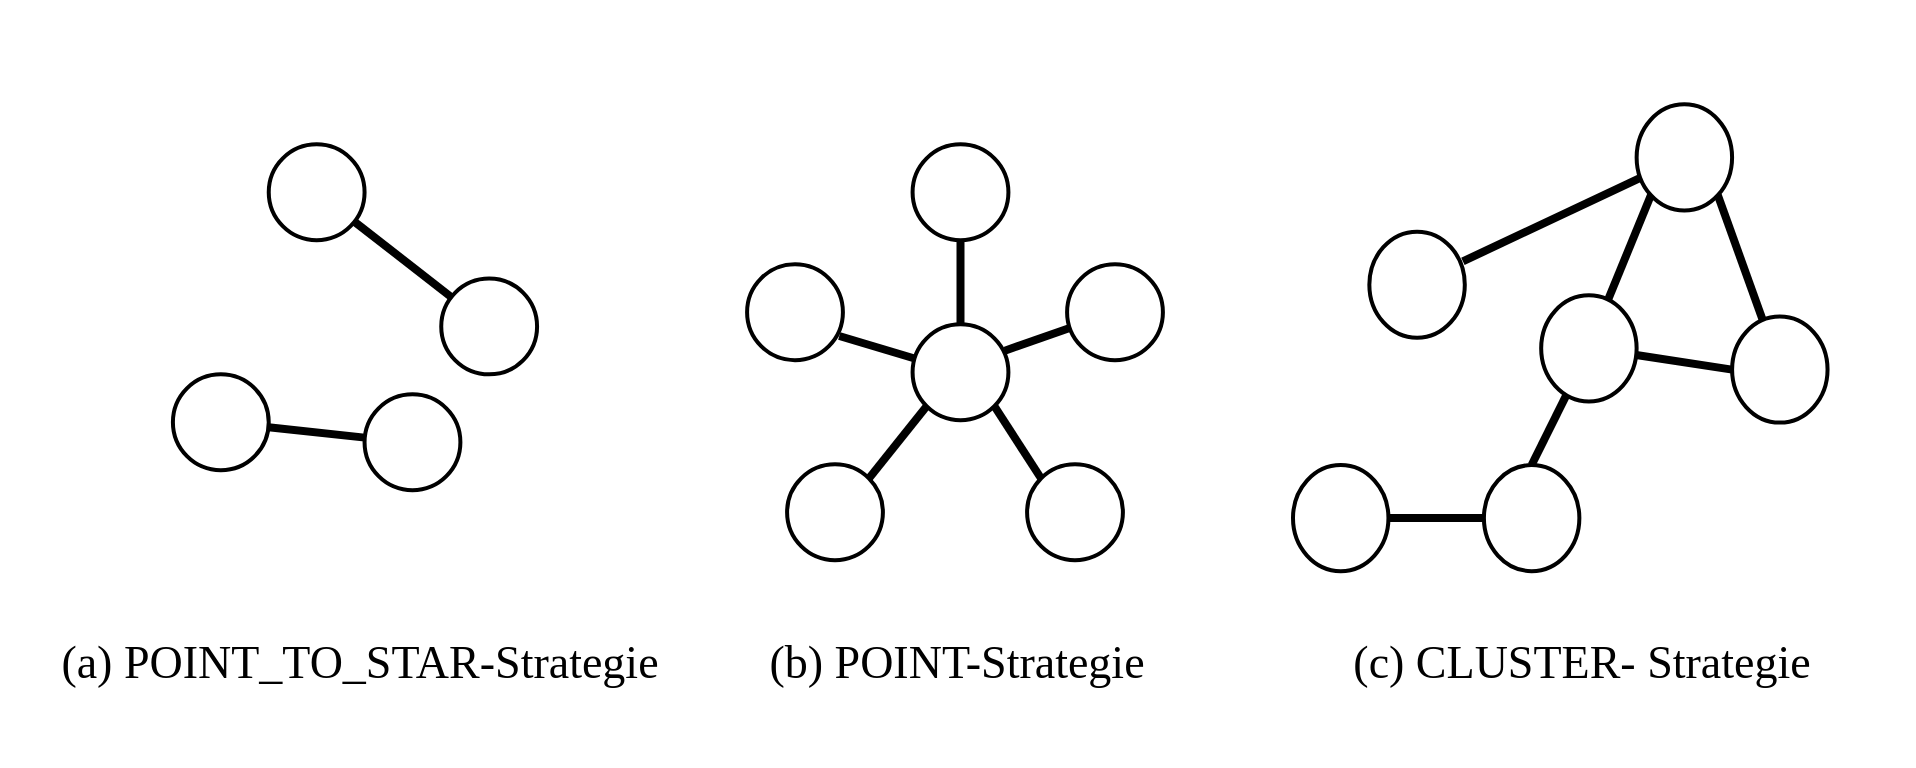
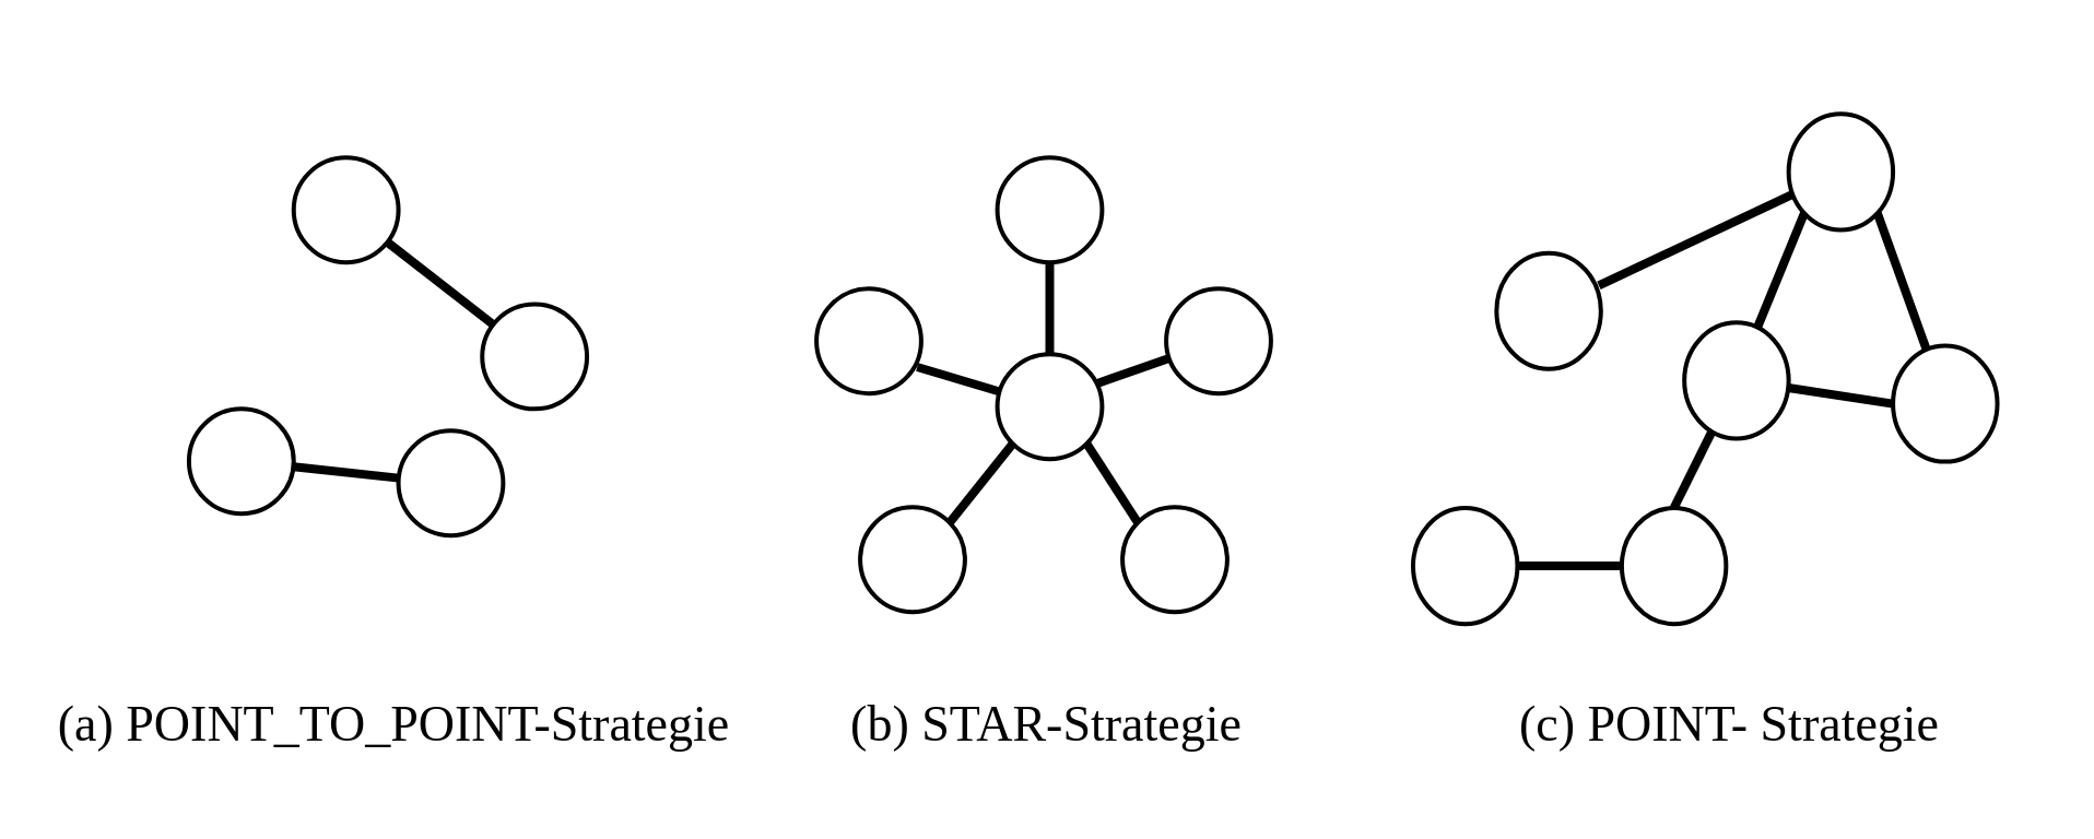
- <mxCell id="37" value="&lt;font face=&quot;Times New Roman&quot; style=&quot;font-size: 23px;&quot;&gt;(b) POINT-Strategie&lt;/font&gt;" style="text;whiteSpace=wrap;html=1;fontSize=23;fontFamily=Courier New;fontColor=#000000;align=center;" vertex="1" parent="1"><mxGeometry x="327" y="311" width="303" height="40" as="geometry" /></mxCell>
+ <mxCell id="37" value="&lt;font face=&quot;Times New Roman&quot; style=&quot;font-size: 23px;&quot;&gt;(b) STAR-Strategie&lt;/font&gt;" style="text;whiteSpace=wrap;html=1;fontSize=23;fontFamily=Courier New;fontColor=#000000;align=center;" vertex="1" parent="1"><mxGeometry x="327" y="311" width="303" height="40" as="geometry" /></mxCell>
- <mxCell id="23" value="&lt;span style=&quot;font-family: &amp;quot;times new roman&amp;quot;; font-size: 23px; font-style: normal; font-weight: 400; letter-spacing: normal; text-indent: 0px; text-transform: none; word-spacing: 0px; float: none; display: inline;&quot;&gt;(c) CLUSTER- Strategie&lt;/span&gt;" style="text;whiteSpace=wrap;html=1;fontSize=23;fontFamily=Courier New;fontColor=#000000;align=center;" vertex="1" parent="9"><mxGeometry y="259.32" width="290" height="40" as="geometry" /></mxCell>
+ <mxCell id="23" value="&lt;span style=&quot;font-family: &amp;quot;times new roman&amp;quot;; font-size: 23px; font-style: normal; font-weight: 400; letter-spacing: normal; text-indent: 0px; text-transform: none; word-spacing: 0px; float: none; display: inline;&quot;&gt;(c) POINT- Strategie&lt;/span&gt;" style="text;whiteSpace=wrap;html=1;fontSize=23;fontFamily=Courier New;fontColor=#000000;align=center;" vertex="1" parent="9"><mxGeometry y="259.32" width="290" height="40" as="geometry" /></mxCell>
- <mxCell id="38" value="&lt;font face=&quot;Times New Roman&quot; style=&quot;font-size: 23px;&quot;&gt;(a) POINT_TO_STAR-Strategie&lt;/font&gt;" style="text;whiteSpace=wrap;html=1;fontSize=23;fontFamily=Courier New;fontColor=#000000;align=center;" vertex="1" parent="1"><mxGeometry x="20" y="311" width="320" height="40" as="geometry" /></mxCell>
+ <mxCell id="38" value="&lt;font face=&quot;Times New Roman&quot; style=&quot;font-size: 23px;&quot;&gt;(a) POINT_TO_POINT-Strategie&lt;/font&gt;" style="text;whiteSpace=wrap;html=1;fontSize=23;fontFamily=Courier New;fontColor=#000000;align=center;" vertex="1" parent="1"><mxGeometry x="20" y="311" width="320" height="40" as="geometry" /></mxCell>
